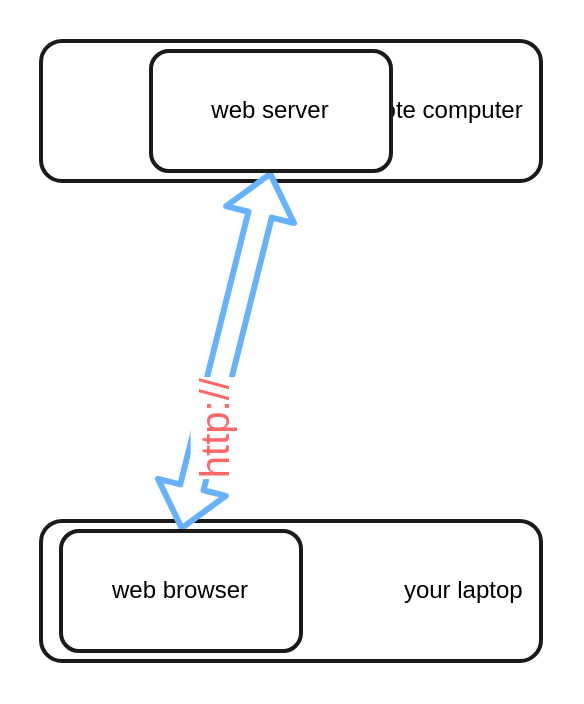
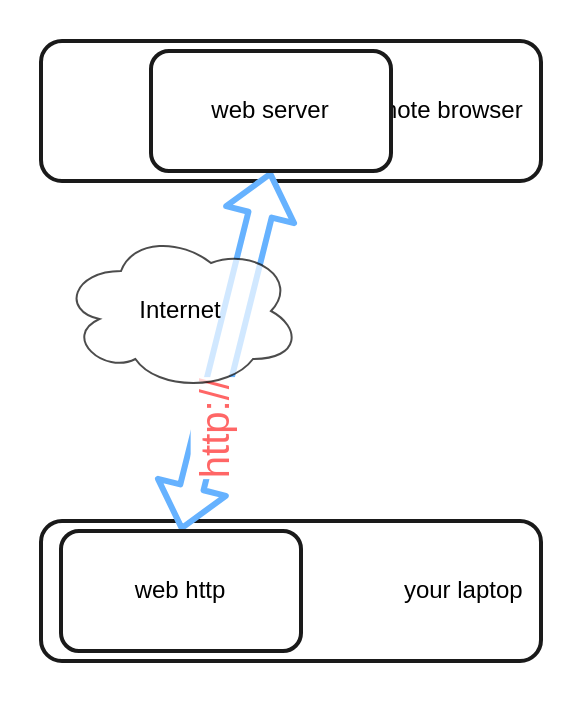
- <mxCell id="3" value="&lt;div style=&quot;text-align: right&quot;&gt;&lt;span style=&quot;letter-spacing: 0px&quot;&gt;remote computer&amp;nbsp;&amp;nbsp;&lt;/span&gt;&lt;/div&gt;" style="rounded=1;whiteSpace=wrap;html=1;align=right;strokeColor=#1A1A1A;strokeWidth=2;" parent="1" vertex="1"><mxGeometry x="20" y="20" width="250" height="70" as="geometry" /></mxCell>
+ <mxCell id="3" value="&lt;div style=&quot;text-align: right&quot;&gt;&lt;span style=&quot;letter-spacing: 0px&quot;&gt;remote browser&amp;nbsp;&amp;nbsp;&lt;/span&gt;&lt;/div&gt;" style="rounded=1;whiteSpace=wrap;html=1;align=right;strokeColor=#1A1A1A;strokeWidth=2;" parent="1" vertex="1"><mxGeometry x="20" y="20" width="250" height="70" as="geometry" /></mxCell>
+ <mxCell id="8" value="Internet" style="ellipse;shape=cloud;whiteSpace=wrap;html=1;opacity=70;" parent="1" vertex="1"><mxGeometry x="30" y="115" width="120" height="80" as="geometry" /></mxCell>
- <mxCell id="7" value="web browser" style="rounded=1;whiteSpace=wrap;html=1;strokeColor=#1A1A1A;strokeWidth=2;" parent="1" vertex="1"><mxGeometry x="30" y="265" width="120" height="60" as="geometry" /></mxCell>
+ <mxCell id="7" value="web http" style="rounded=1;whiteSpace=wrap;html=1;strokeColor=#1A1A1A;strokeWidth=2;" parent="1" vertex="1"><mxGeometry x="30" y="265" width="120" height="60" as="geometry" /></mxCell>
